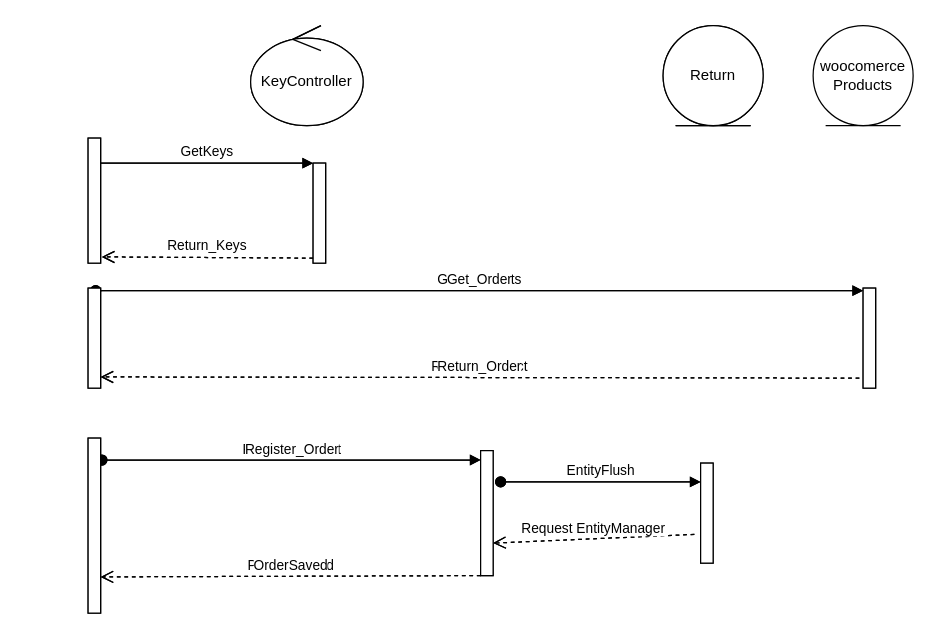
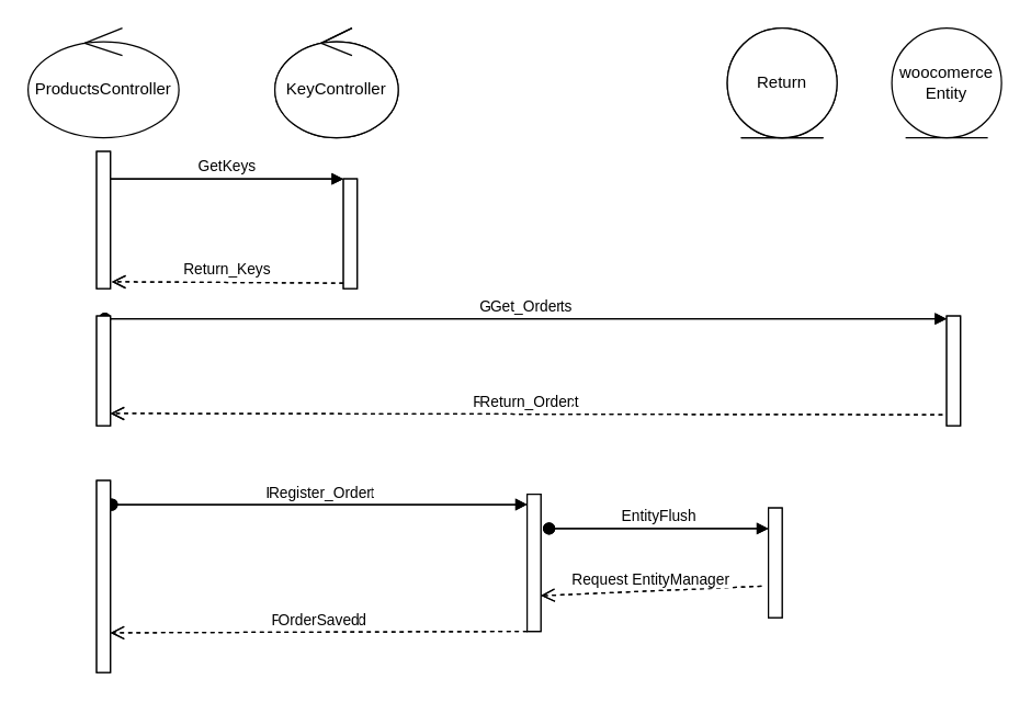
+ <mxCell id="2" value="ProductsController" style="ellipse;shape=umlControl;whiteSpace=wrap;html=1;" parent="1" vertex="1"><mxGeometry x="20" y="20" width="110" height="80" as="geometry" /></mxCell>
- <mxCell id="3" value="woocomerce Products" style="ellipse;shape=umlEntity;whiteSpace=wrap;html=1;" parent="1" vertex="1"><mxGeometry x="650" y="20" width="80" height="80" as="geometry" /></mxCell>
+ <mxCell id="3" value="woocomerce Entity" style="ellipse;shape=umlEntity;whiteSpace=wrap;html=1;" parent="1" vertex="1"><mxGeometry x="650" y="20" width="80" height="80" as="geometry" /></mxCell>
